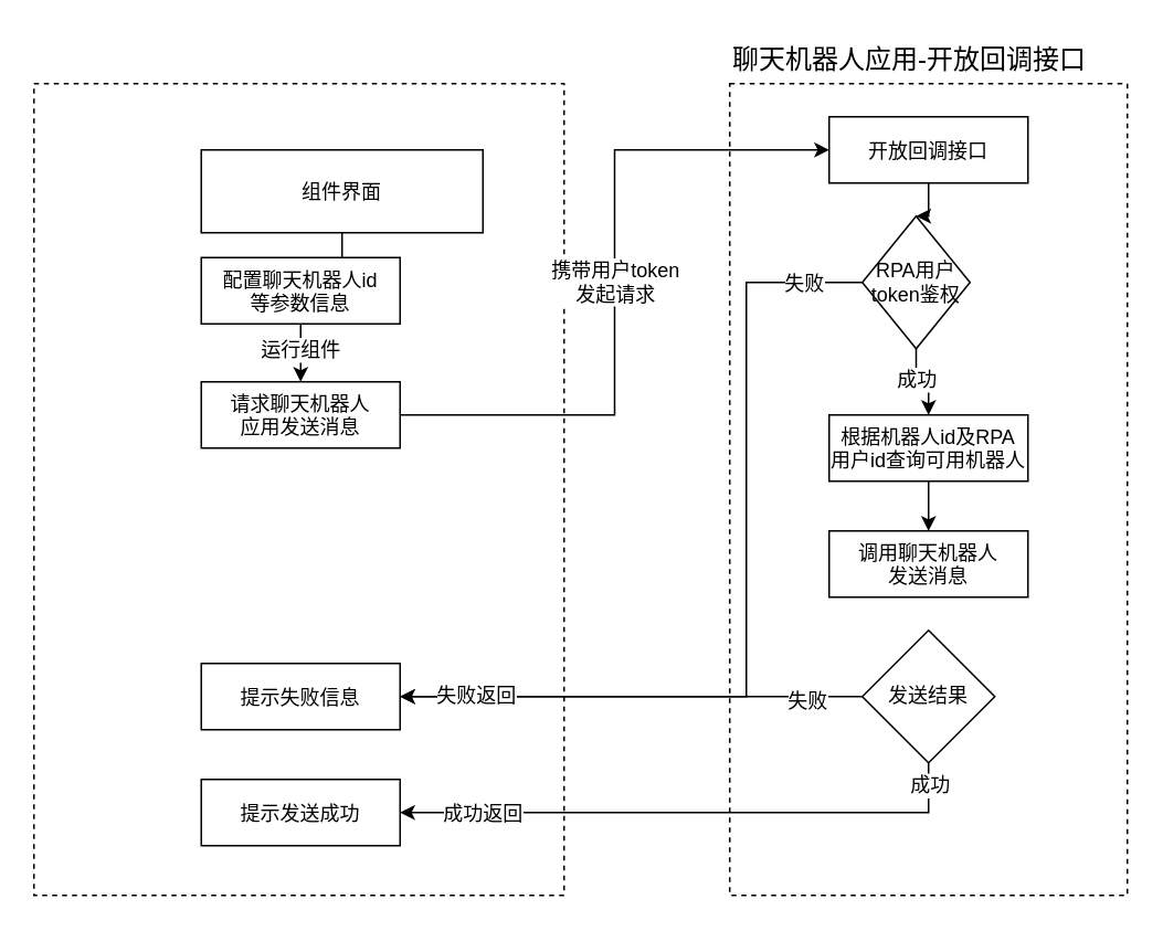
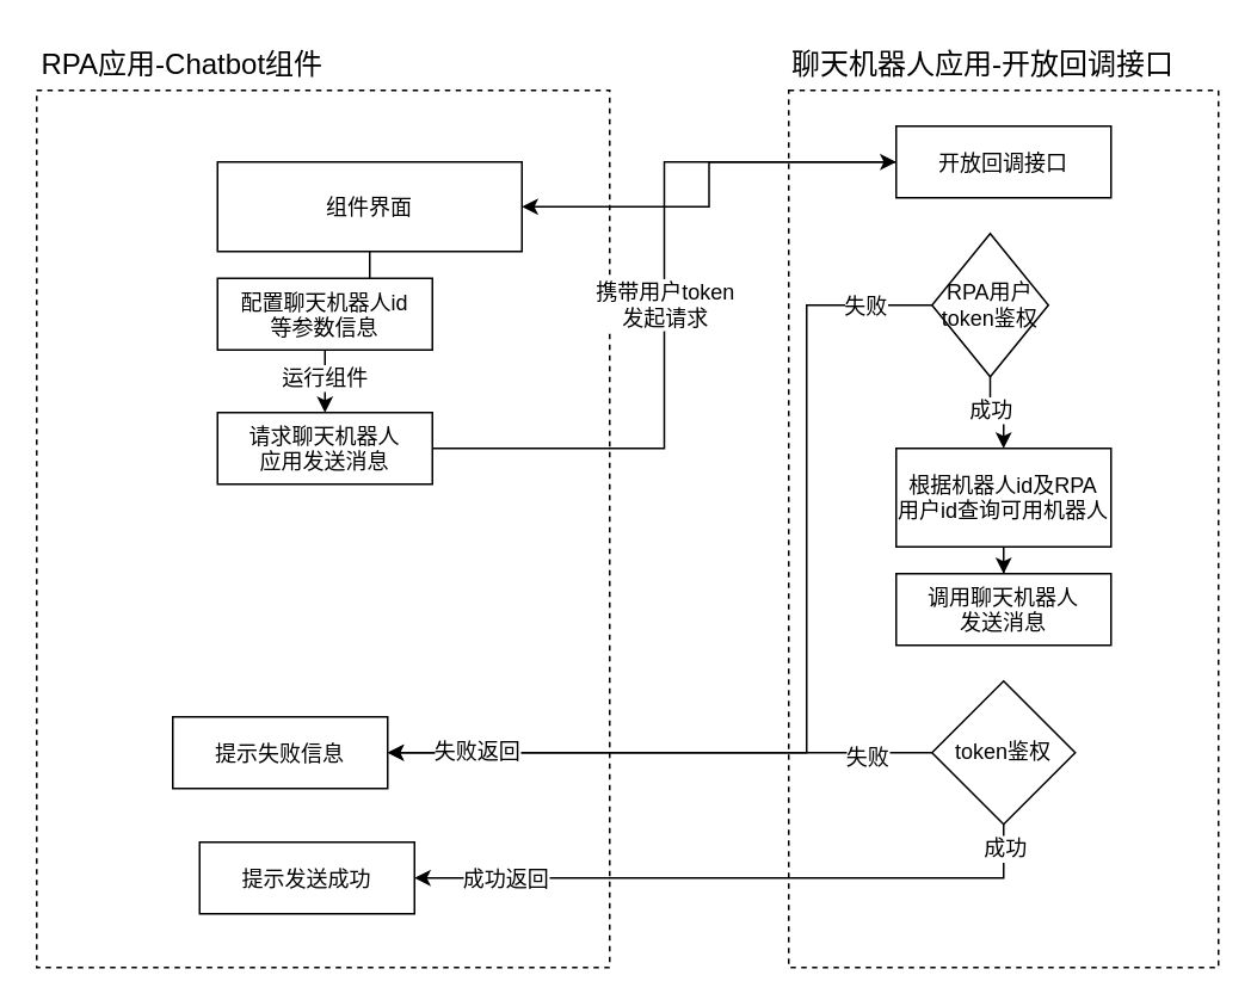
+ <mxCell id="3" value="RPA应用-Chatbot组件" style="text;html=1;strokeColor=none;fillColor=none;align=left;verticalAlign=middle;whiteSpace=wrap;rounded=0;fontSize=16;" vertex="1" parent="1"><mxGeometry x="21" y="20" width="220" height="30" as="geometry" /></mxCell>
- <mxCell id="6" style="edgeStyle=orthogonalEdgeStyle;rounded=0;orthogonalLoop=1;jettySize=auto;html=1;entryX=0.5;entryY=0;entryDx=0;entryDy=0;fontFamily=Helvetica;fontSize=12;fontColor=default;" edge="1" parent="1" source="7" target="22"><mxGeometry relative="1" as="geometry" /></mxCell>
+ <mxCell id="6" style="edgeStyle=orthogonalEdgeStyle;rounded=0;orthogonalLoop=1;jettySize=auto;html=1;fontFamily=Helvetica;fontSize=12;fontColor=default;" edge="1" parent="1" source="7" target="12"><mxGeometry relative="1" as="geometry" /></mxCell>
- <mxCell id="9" value="根据机器人id及RPA&#10;用户id查询可用机器人" style="fontStyle=0;fontSize=12;" vertex="1" parent="1"><mxGeometry x="500" y="250" width="120" height="40" as="geometry" /></mxCell>
+ <mxCell id="9" value="根据机器人id及RPA&#10;用户id查询可用机器人" style="fontStyle=0;fontSize=12;" vertex="1" parent="1"><mxGeometry x="500" y="250" width="120" height="55" as="geometry" /></mxCell>
- <mxCell id="30" value="提示失败信息" style="fontStyle=0;fontSize=12;" vertex="1" parent="1"><mxGeometry x="121" y="400" width="120" height="40" as="geometry" /></mxCell>
+ <mxCell id="30" value="提示失败信息" style="fontStyle=0;fontSize=12;" vertex="1" parent="1"><mxGeometry x="96" y="400" width="120" height="40" as="geometry" /></mxCell>
- <mxCell id="29" value="发送结果" style="rhombus;whiteSpace=wrap;html=1;fontFamily=Helvetica;fontSize=12;fontColor=default;" vertex="1" parent="1"><mxGeometry x="520" y="380" width="80" height="80" as="geometry" /></mxCell>
+ <mxCell id="29" value="token鉴权" style="rhombus;whiteSpace=wrap;html=1;fontFamily=Helvetica;fontSize=12;fontColor=default;" vertex="1" parent="1"><mxGeometry x="520" y="380" width="80" height="80" as="geometry" /></mxCell>
- <mxCell id="31" value="提示发送成功" style="fontStyle=0;fontSize=12;" vertex="1" parent="1"><mxGeometry x="121" y="470" width="120" height="40" as="geometry" /></mxCell>
+ <mxCell id="31" value="提示发送成功" style="fontStyle=0;fontSize=12;" vertex="1" parent="1"><mxGeometry x="111" y="470" width="120" height="40" as="geometry" /></mxCell>
